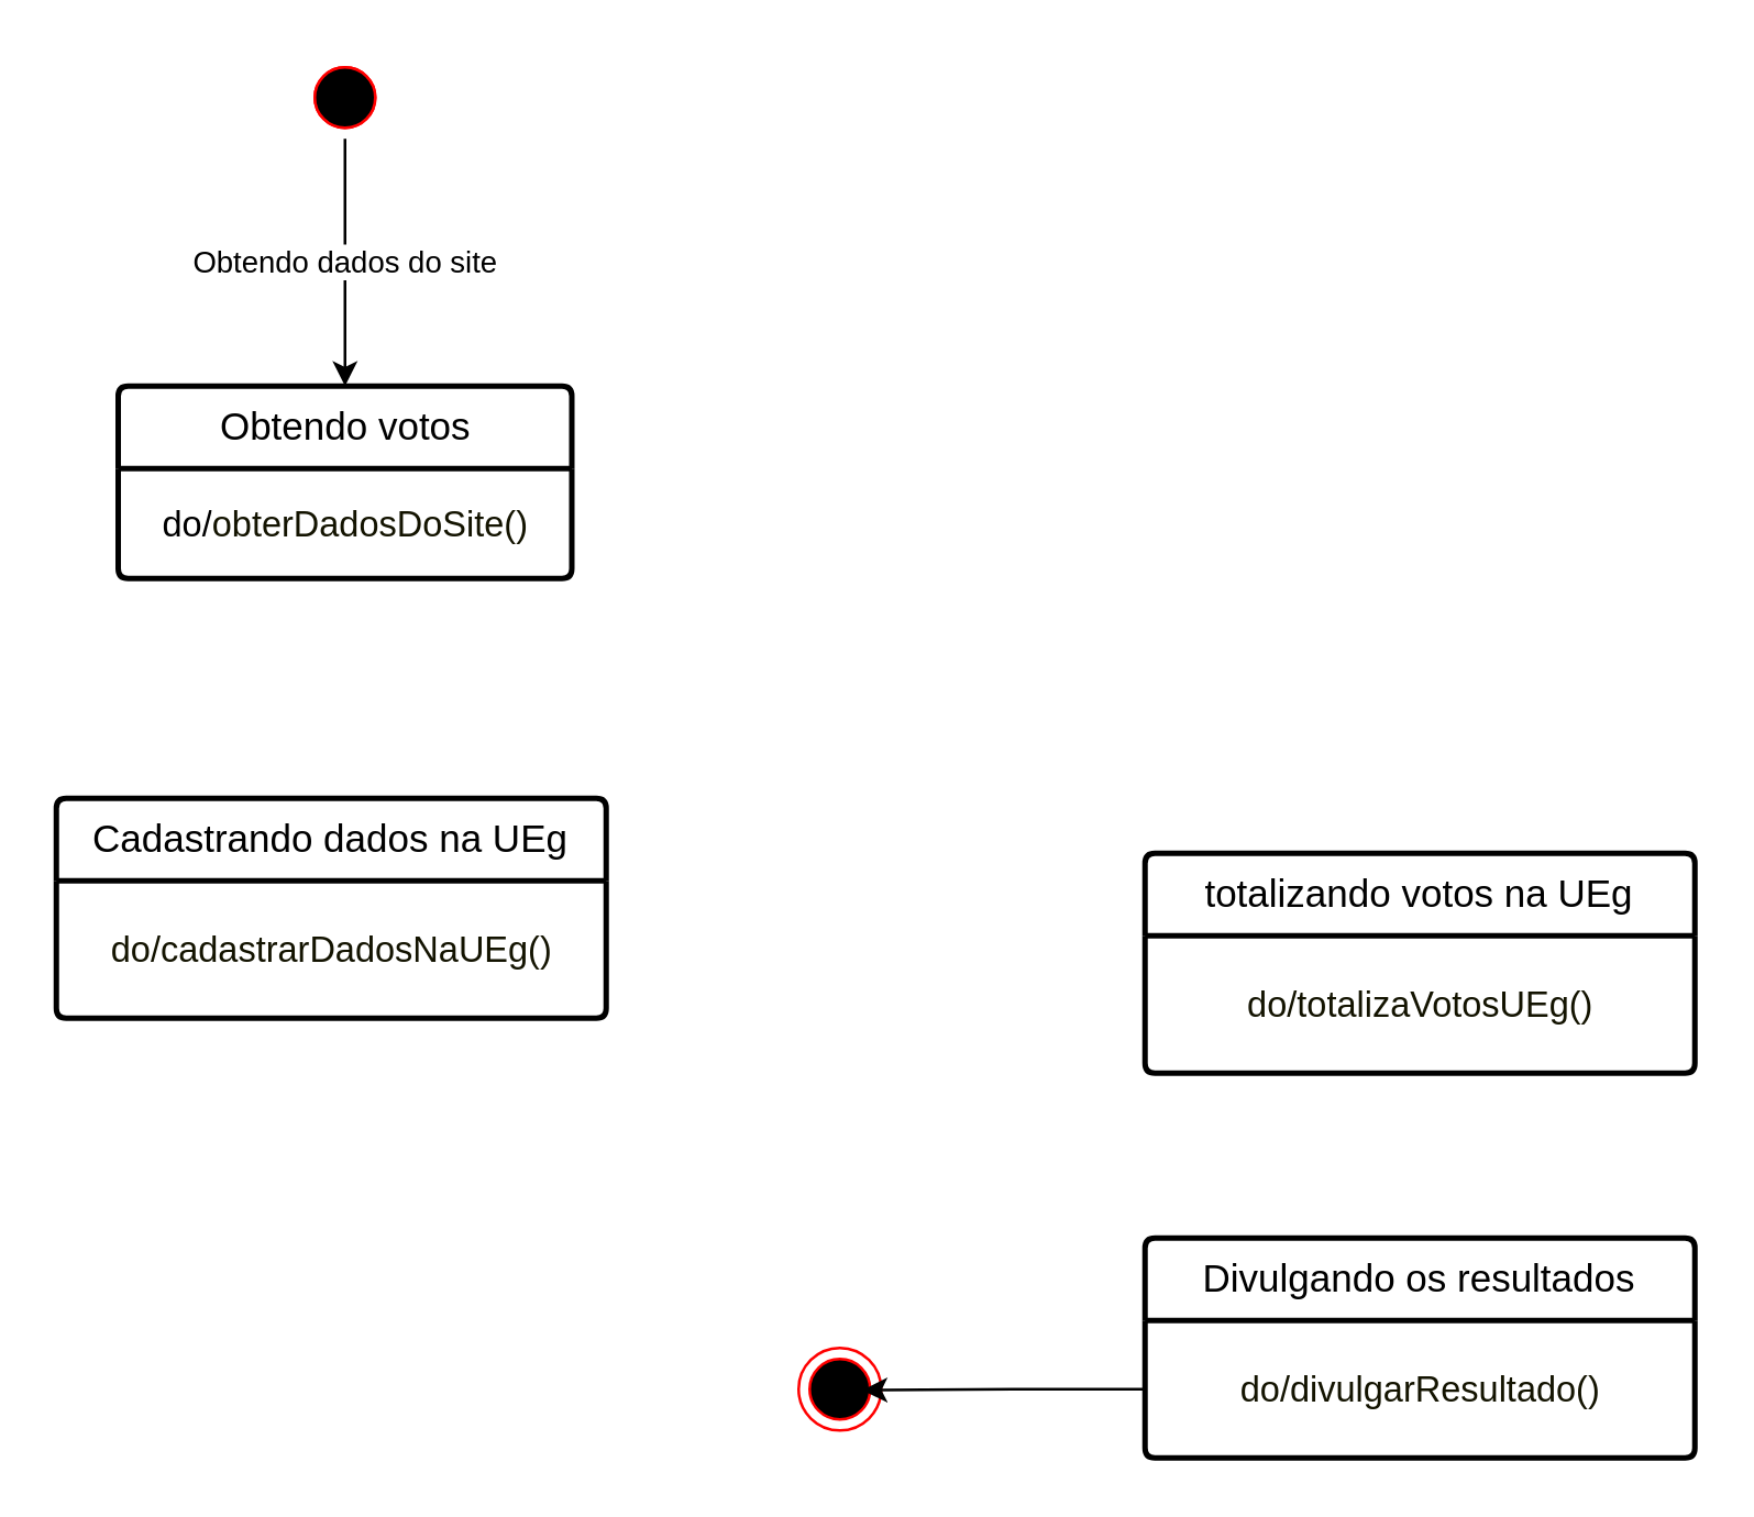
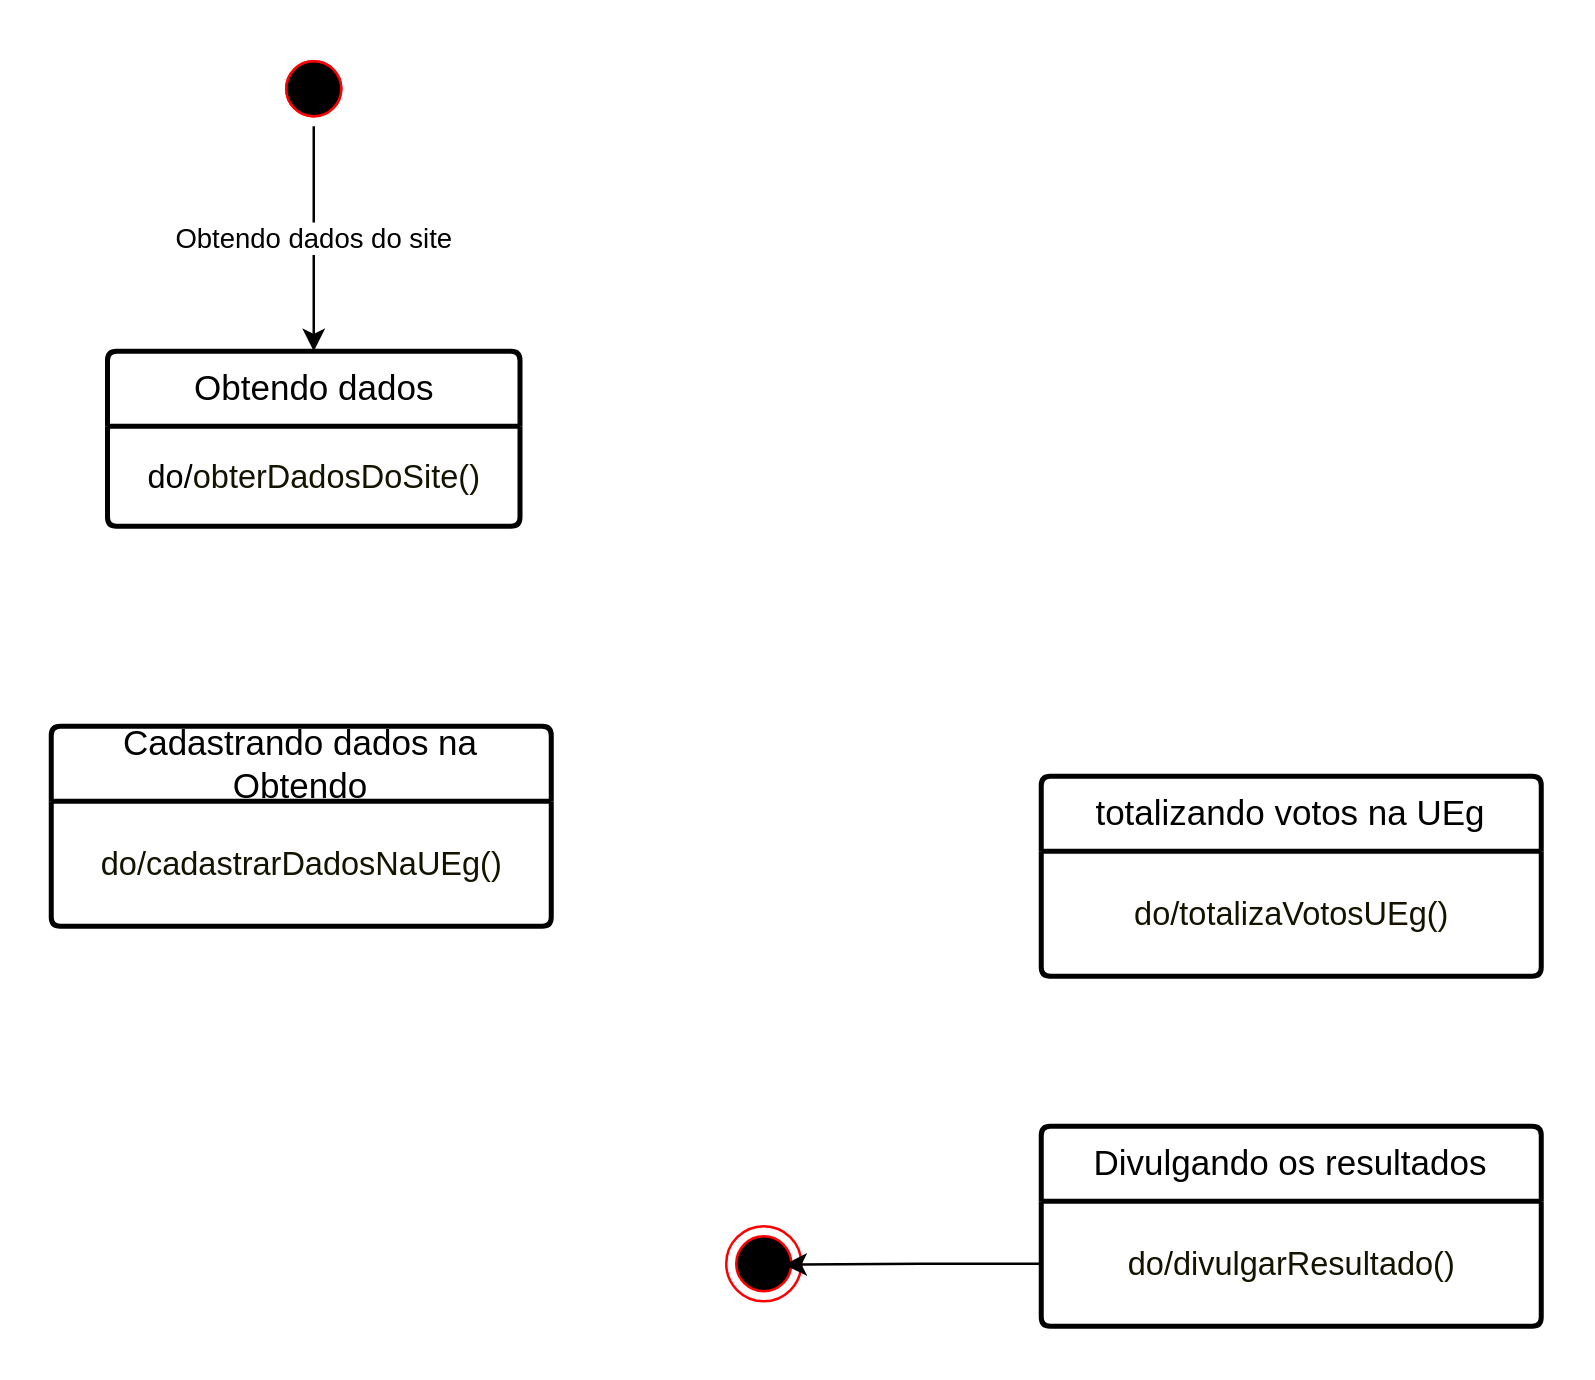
- <mxCell id="5" value="Obtendo votos" style="swimlane;childLayout=stackLayout;horizontal=1;startSize=30;horizontalStack=0;rounded=1;fontSize=14;fontStyle=0;strokeWidth=2;resizeParent=0;resizeLast=1;shadow=0;dashed=0;align=center;arcSize=4;whiteSpace=wrap;html=1;" parent="1" vertex="1"><mxGeometry x="42.5" y="140" width="165" height="70" as="geometry"><mxRectangle x="85" y="200" width="140" height="50" as="alternateBounds" /></mxGeometry></mxCell>
+ <mxCell id="5" value="Obtendo dados" style="swimlane;childLayout=stackLayout;horizontal=1;startSize=30;horizontalStack=0;rounded=1;fontSize=14;fontStyle=0;strokeWidth=2;resizeParent=0;resizeLast=1;shadow=0;dashed=0;align=center;arcSize=4;whiteSpace=wrap;html=1;" parent="1" vertex="1"><mxGeometry x="42.5" y="140" width="165" height="70" as="geometry"><mxRectangle x="85" y="200" width="140" height="50" as="alternateBounds" /></mxGeometry></mxCell>
- <mxCell id="7" value="Cadastrando dados na UEg" style="swimlane;childLayout=stackLayout;horizontal=1;startSize=30;horizontalStack=0;rounded=1;fontSize=14;fontStyle=0;strokeWidth=2;resizeParent=0;resizeLast=1;shadow=0;dashed=0;align=center;arcSize=4;whiteSpace=wrap;html=1;" parent="1" vertex="1"><mxGeometry x="20" y="290" width="200" height="80" as="geometry"><mxRectangle x="85" y="200" width="140" height="50" as="alternateBounds" /></mxGeometry></mxCell>
+ <mxCell id="7" value="Cadastrando dados na Obtendo" style="swimlane;childLayout=stackLayout;horizontal=1;startSize=30;horizontalStack=0;rounded=1;fontSize=14;fontStyle=0;strokeWidth=2;resizeParent=0;resizeLast=1;shadow=0;dashed=0;align=center;arcSize=4;whiteSpace=wrap;html=1;" parent="1" vertex="1"><mxGeometry x="20" y="290" width="200" height="80" as="geometry"><mxRectangle x="85" y="200" width="140" height="50" as="alternateBounds" /></mxGeometry></mxCell>
